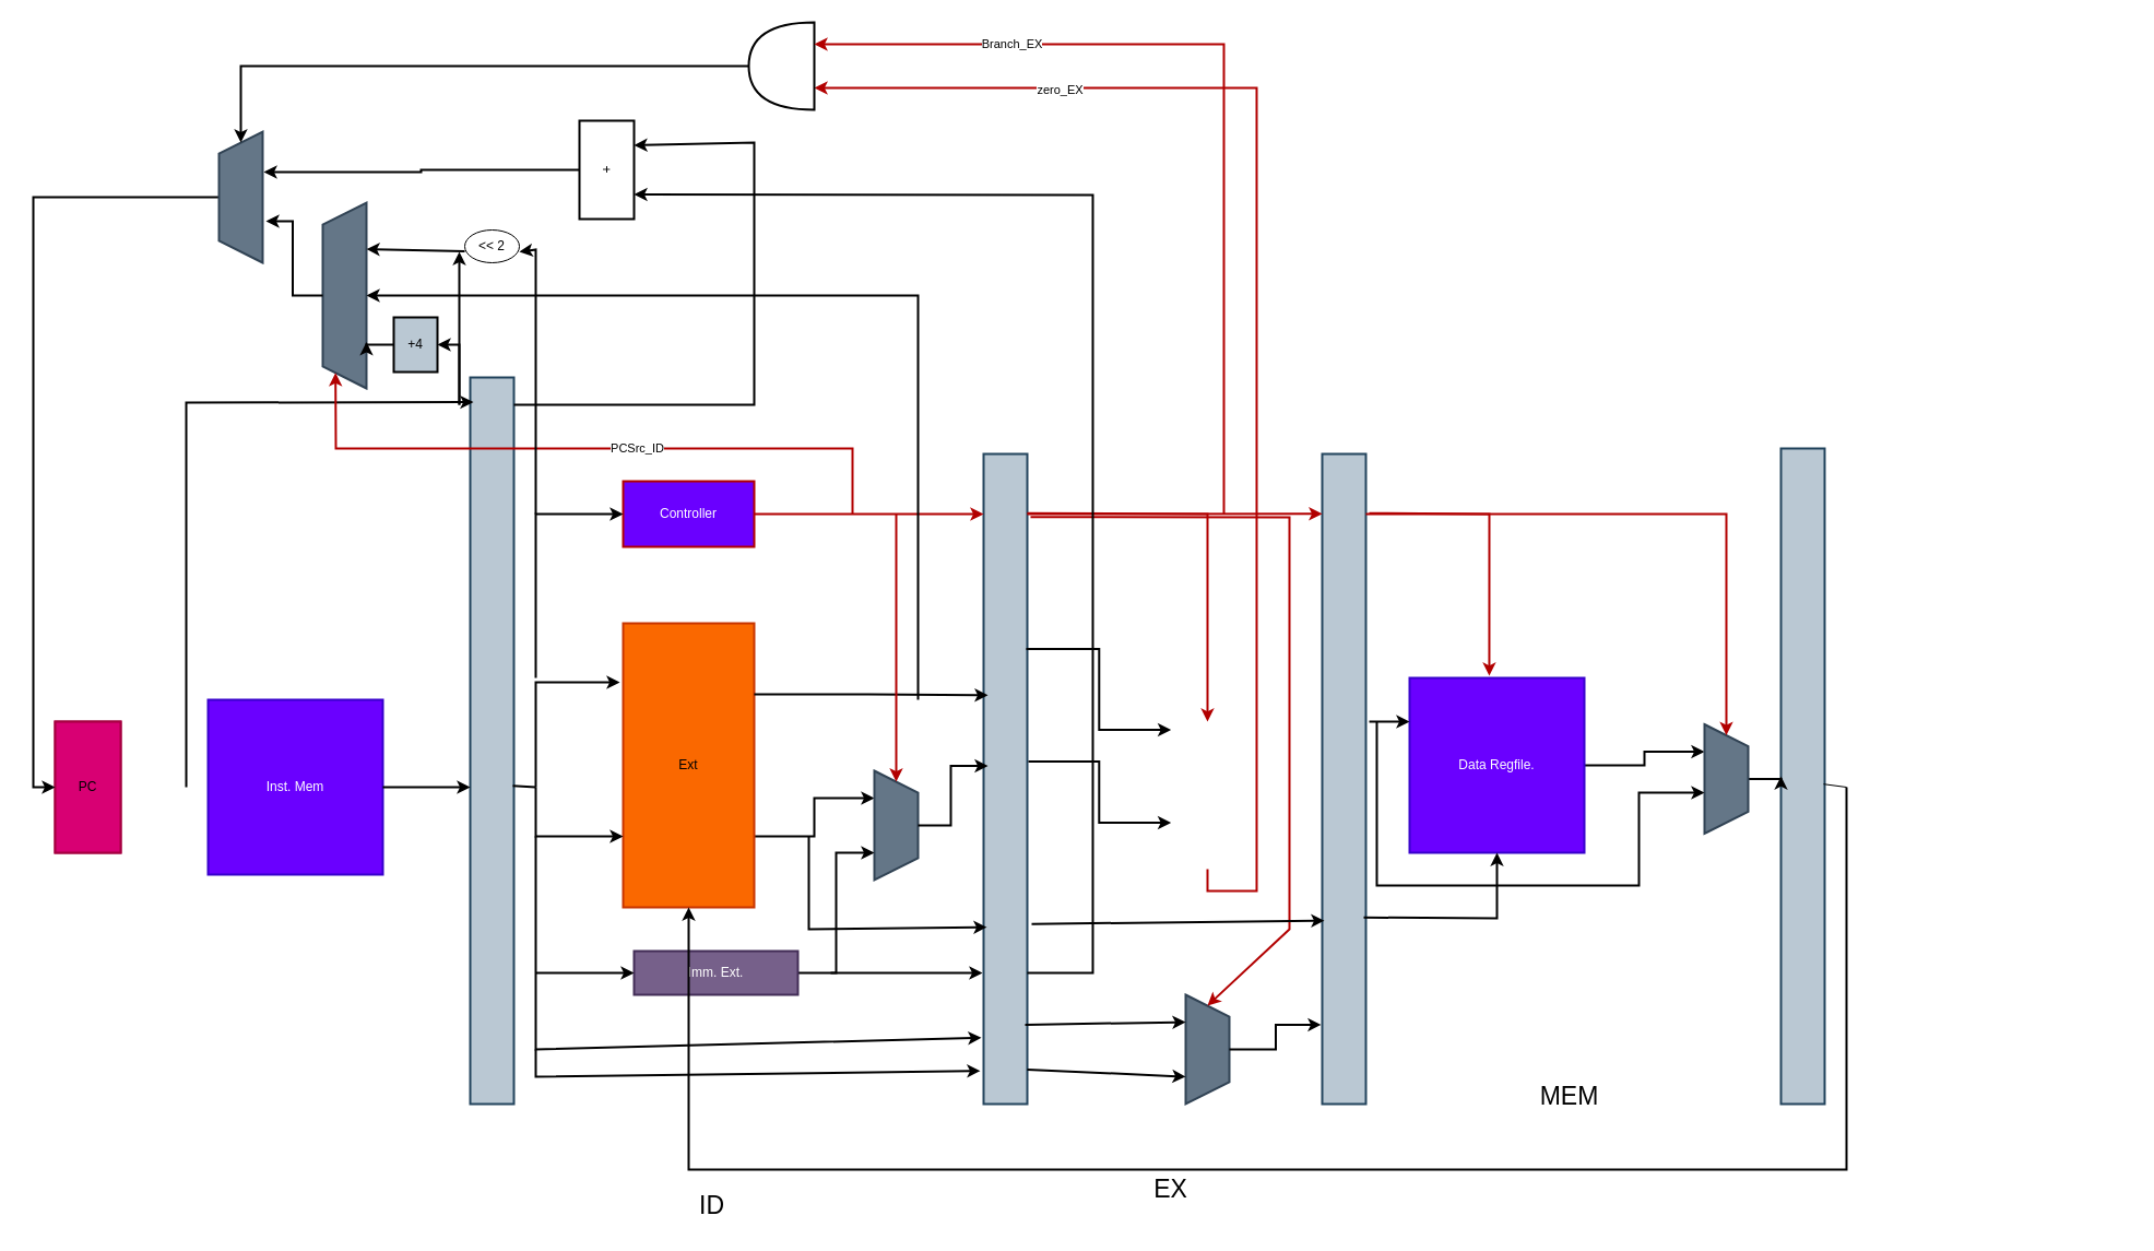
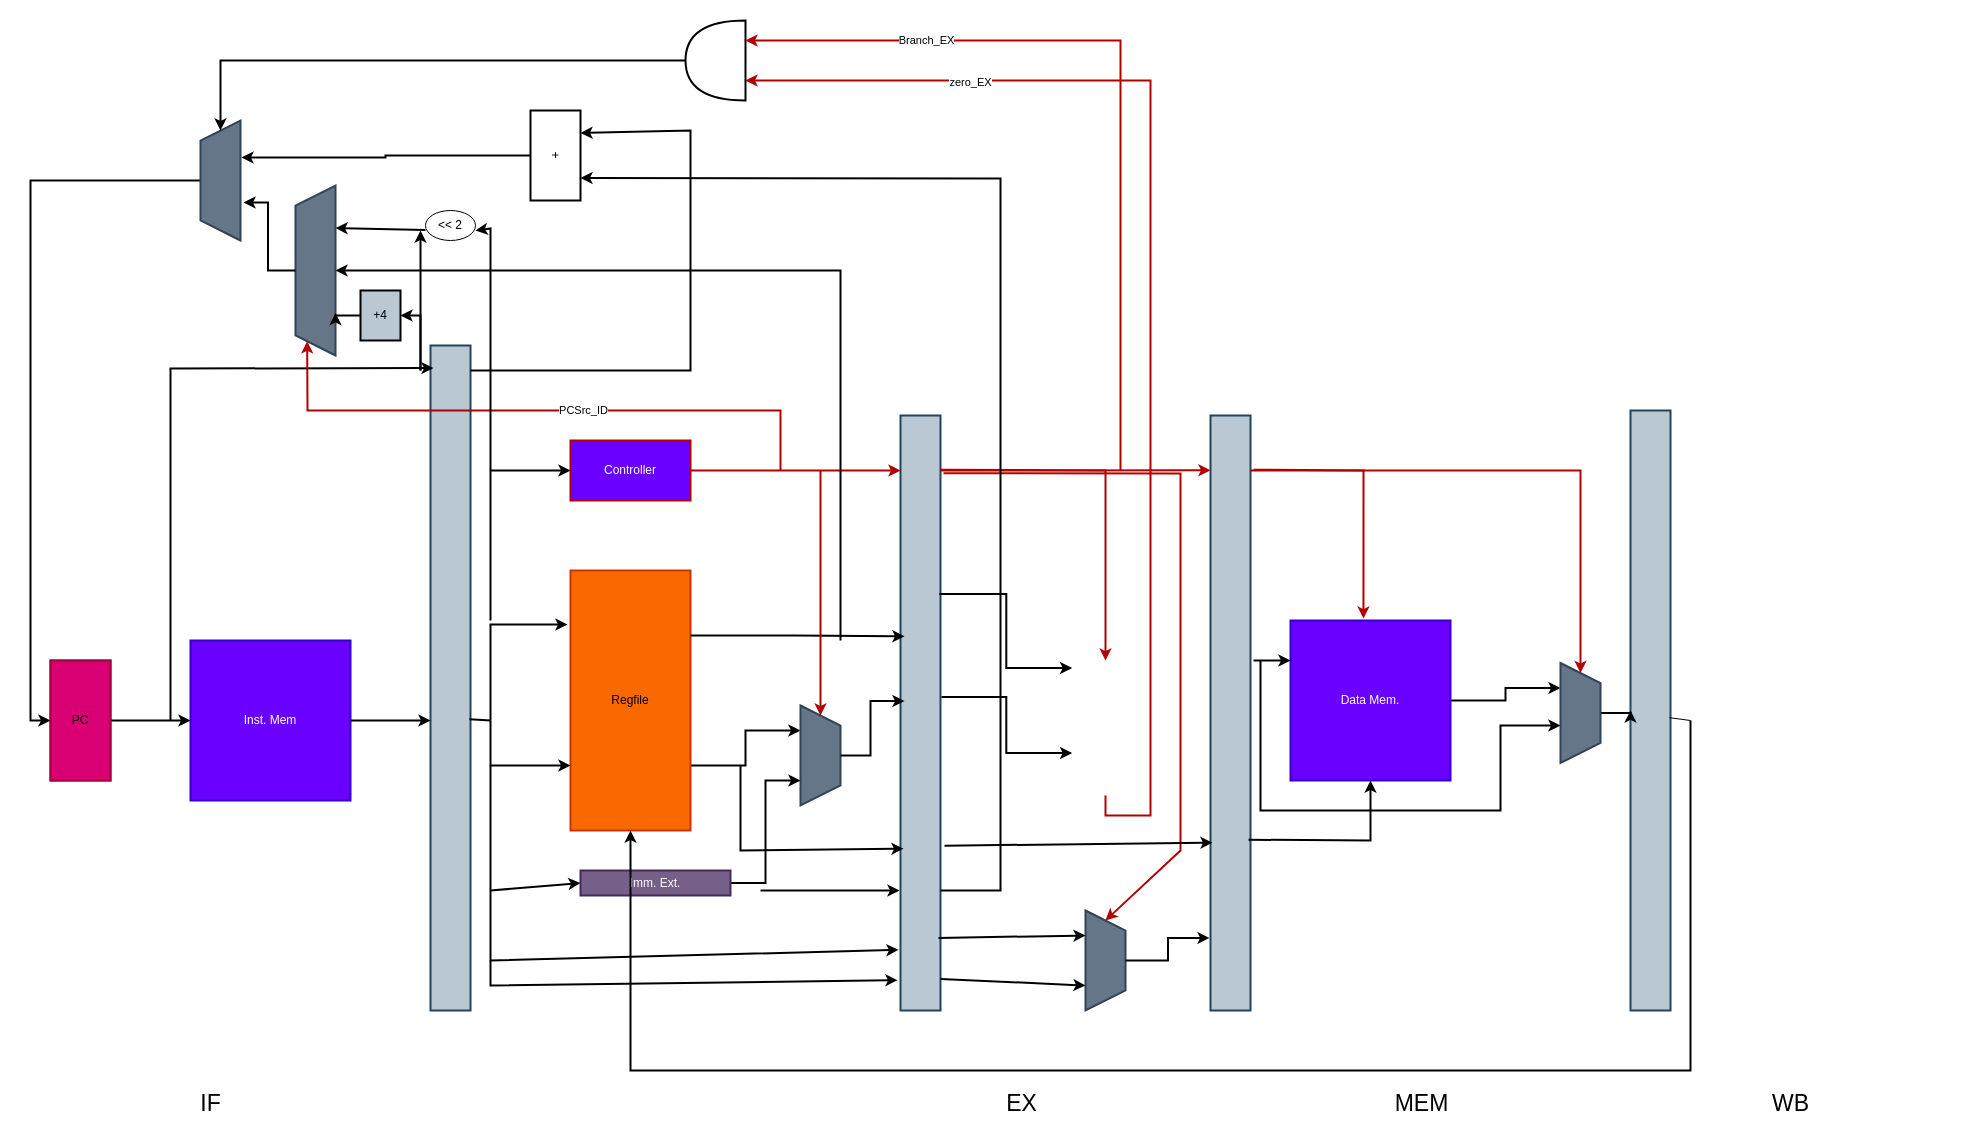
- <mxCell id="19" value="Ext" style="text;html=1;align=center;verticalAlign=middle;whiteSpace=wrap;rounded=0;strokeWidth=2;" vertex="1" parent="1"><mxGeometry x="600" y="685" width="60" height="30" as="geometry" /></mxCell>
+ <mxCell id="19" value="Regfile" style="text;html=1;align=center;verticalAlign=middle;whiteSpace=wrap;rounded=0;strokeWidth=2;" vertex="1" parent="1"><mxGeometry x="600" y="685" width="60" height="30" as="geometry" /></mxCell>
- <mxCell id="13" value="Data Regfile." style="rounded=0;whiteSpace=wrap;html=1;fillColor=#6a00ff;fontColor=#ffffff;strokeColor=#3700CC;strokeWidth=2;" vertex="1" parent="1"><mxGeometry x="1290" y="620" width="160" height="160" as="geometry" /></mxCell>
+ <mxCell id="13" value="Data Mem." style="rounded=0;whiteSpace=wrap;html=1;fillColor=#6a00ff;fontColor=#ffffff;strokeColor=#3700CC;strokeWidth=2;" vertex="1" parent="1"><mxGeometry x="1290" y="620" width="160" height="160" as="geometry" /></mxCell>
+ <mxCell id="18" style="edgeStyle=orthogonalEdgeStyle;rounded=0;orthogonalLoop=1;jettySize=auto;html=1;exitX=1;exitY=0.5;exitDx=0;exitDy=0;strokeWidth=2;" edge="1" parent="1" source="40" target="17"><mxGeometry relative="1" as="geometry" /></mxCell>
- <mxCell id="21" value="Imm. Ext." style="whiteSpace=wrap;html=1;fillColor=#76608a;fontColor=#ffffff;strokeColor=#432D57;strokeWidth=2;" vertex="1" parent="1"><mxGeometry x="580" y="870" width="150" height="40" as="geometry" /></mxCell>
+ <mxCell id="21" value="Imm. Ext." style="whiteSpace=wrap;html=1;fillColor=#76608a;fontColor=#ffffff;strokeColor=#432D57;strokeWidth=2;" vertex="1" parent="1"><mxGeometry x="580" y="870" width="150" height="25" as="geometry" /></mxCell>
- <mxCell id="82" value="MEM" style="text;html=1;align=center;verticalAlign=middle;resizable=0;points=[];autosize=1;strokeColor=none;fillColor=none;fontSize=23;" vertex="1" parent="1"><mxGeometry x="1396" y="983" width="80" height="40" as="geometry" /></mxCell>
+ <mxCell id="82" value="MEM" style="text;html=1;align=center;verticalAlign=middle;resizable=0;points=[];autosize=1;strokeColor=none;fillColor=none;fontSize=23;" vertex="1" parent="1"><mxGeometry x="1381" y="1083" width="80" height="40" as="geometry" /></mxCell>
- <mxCell id="79" value="EX" style="text;html=1;align=center;verticalAlign=middle;resizable=0;points=[];autosize=1;strokeColor=none;fillColor=none;fontSize=23;" vertex="1" parent="1"><mxGeometry x="1046" y="1068" width="50" height="40" as="geometry" /></mxCell>
+ <mxCell id="79" value="EX" style="text;html=1;align=center;verticalAlign=middle;resizable=0;points=[];autosize=1;strokeColor=none;fillColor=none;fontSize=23;" vertex="1" parent="1"><mxGeometry x="996" y="1083" width="50" height="40" as="geometry" /></mxCell>
+ <mxCell id="81" value="IF" style="text;html=1;align=center;verticalAlign=middle;resizable=0;points=[];autosize=1;strokeColor=none;fillColor=none;fontSize=23;" vertex="1" parent="1"><mxGeometry x="190" y="1083" width="40" height="40" as="geometry" /></mxCell>
- <mxCell id="80" value="ID" style="text;html=1;align=center;verticalAlign=middle;resizable=0;points=[];autosize=1;strokeColor=none;fillColor=none;fontSize=23;" vertex="1" parent="1"><mxGeometry x="626" y="1083" width="50" height="40" as="geometry" /></mxCell>
+ <mxCell id="83" value="WB" style="text;html=1;align=center;verticalAlign=middle;resizable=0;points=[];autosize=1;strokeColor=none;fillColor=none;fontSize=23;" vertex="1" parent="1"><mxGeometry x="1760" y="1083" width="60" height="40" as="geometry" /></mxCell>
